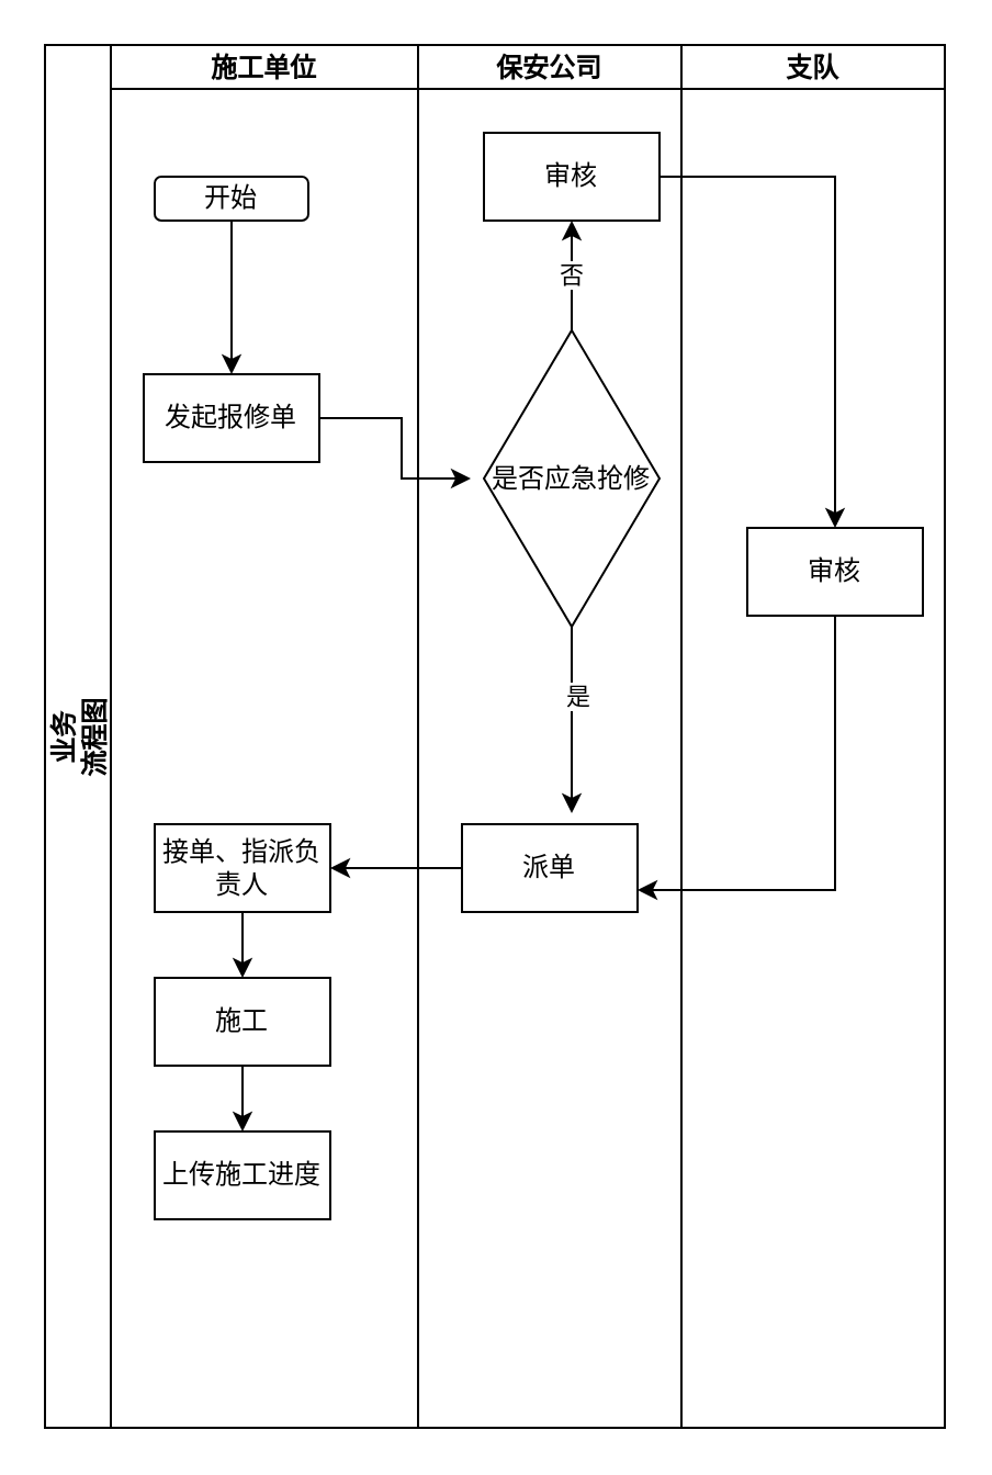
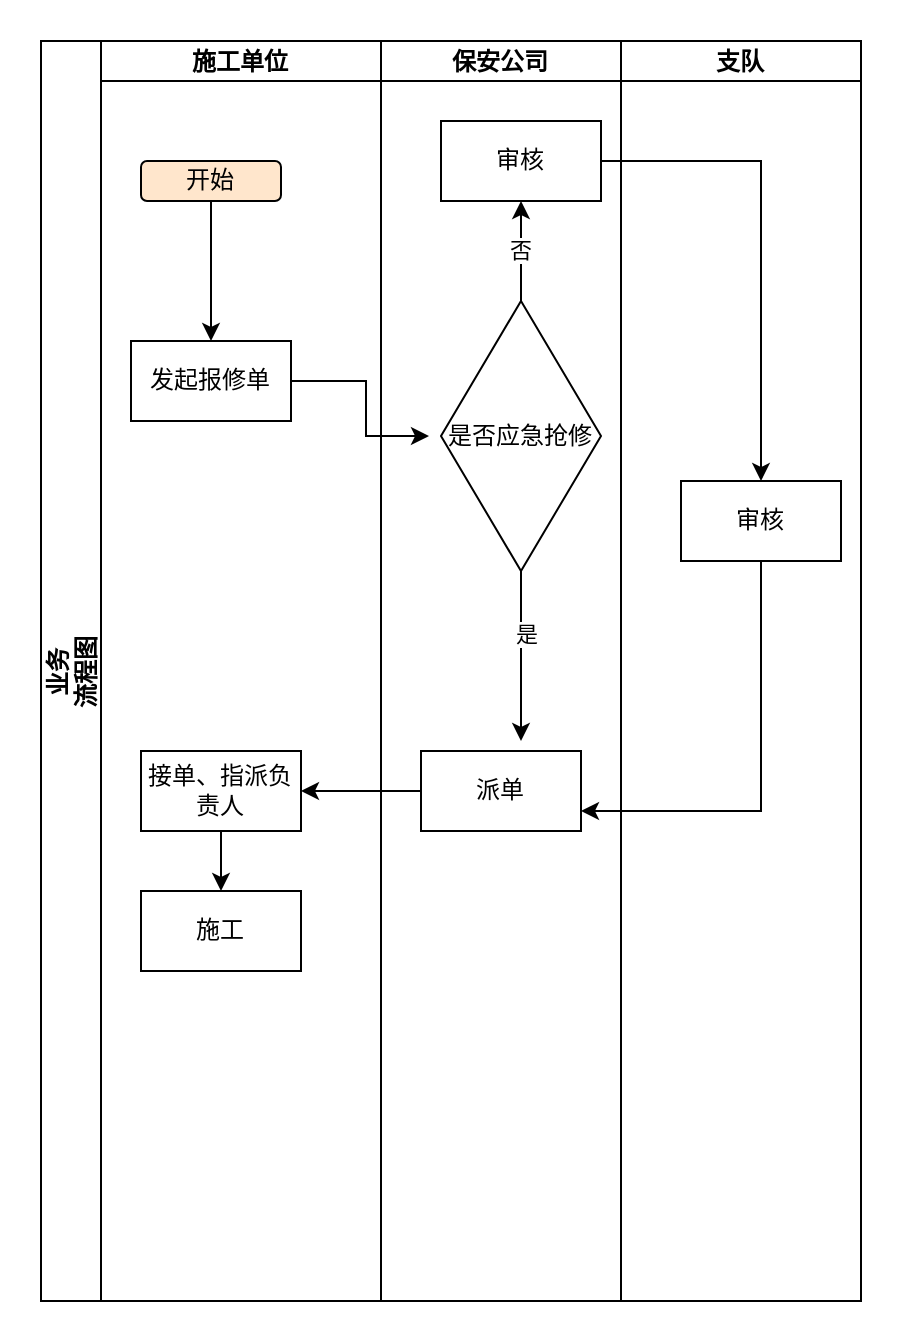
- <mxCell id="6" value="开始" style="rounded=1;whiteSpace=wrap;html=1;" parent="4" vertex="1"><mxGeometry x="20" y="60" width="70" height="20" as="geometry" /></mxCell>
+ <mxCell id="6" value="开始" style="rounded=1;whiteSpace=wrap;html=1;fillColor=#ffe6cc;" parent="4" vertex="1"><mxGeometry x="20" y="60" width="70" height="20" as="geometry" /></mxCell>
- <mxCell id="10" style="edgeStyle=orthogonalEdgeStyle;rounded=0;orthogonalLoop=1;jettySize=auto;html=1;exitX=0.5;exitY=1;exitDx=0;exitDy=0;entryX=0.5;entryY=0;entryDx=0;entryDy=0;" parent="4" source="11" target="12" edge="1"><mxGeometry relative="1" as="geometry" /></mxCell>
- <mxCell id="12" value="上传施工进度" style="rounded=0;whiteSpace=wrap;html=1;" parent="4" vertex="1"><mxGeometry x="20" y="495" width="80" height="40" as="geometry" /></mxCell>
